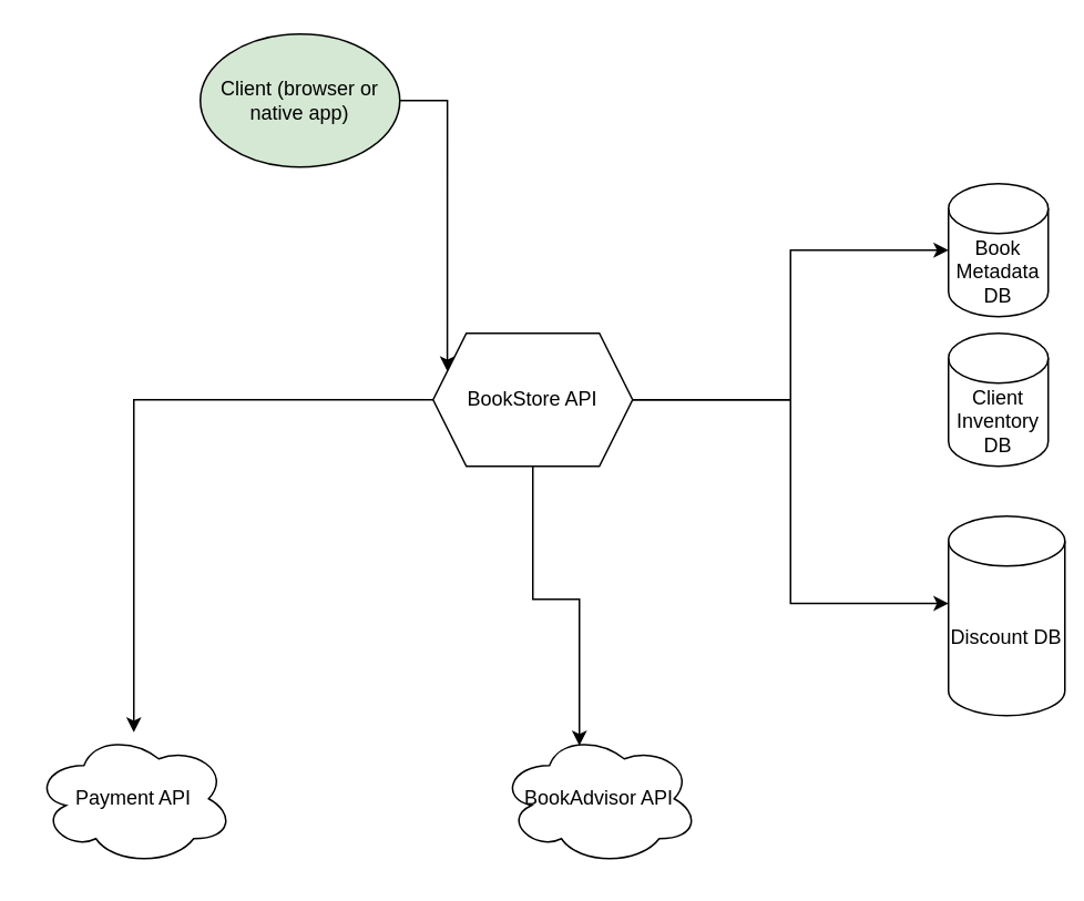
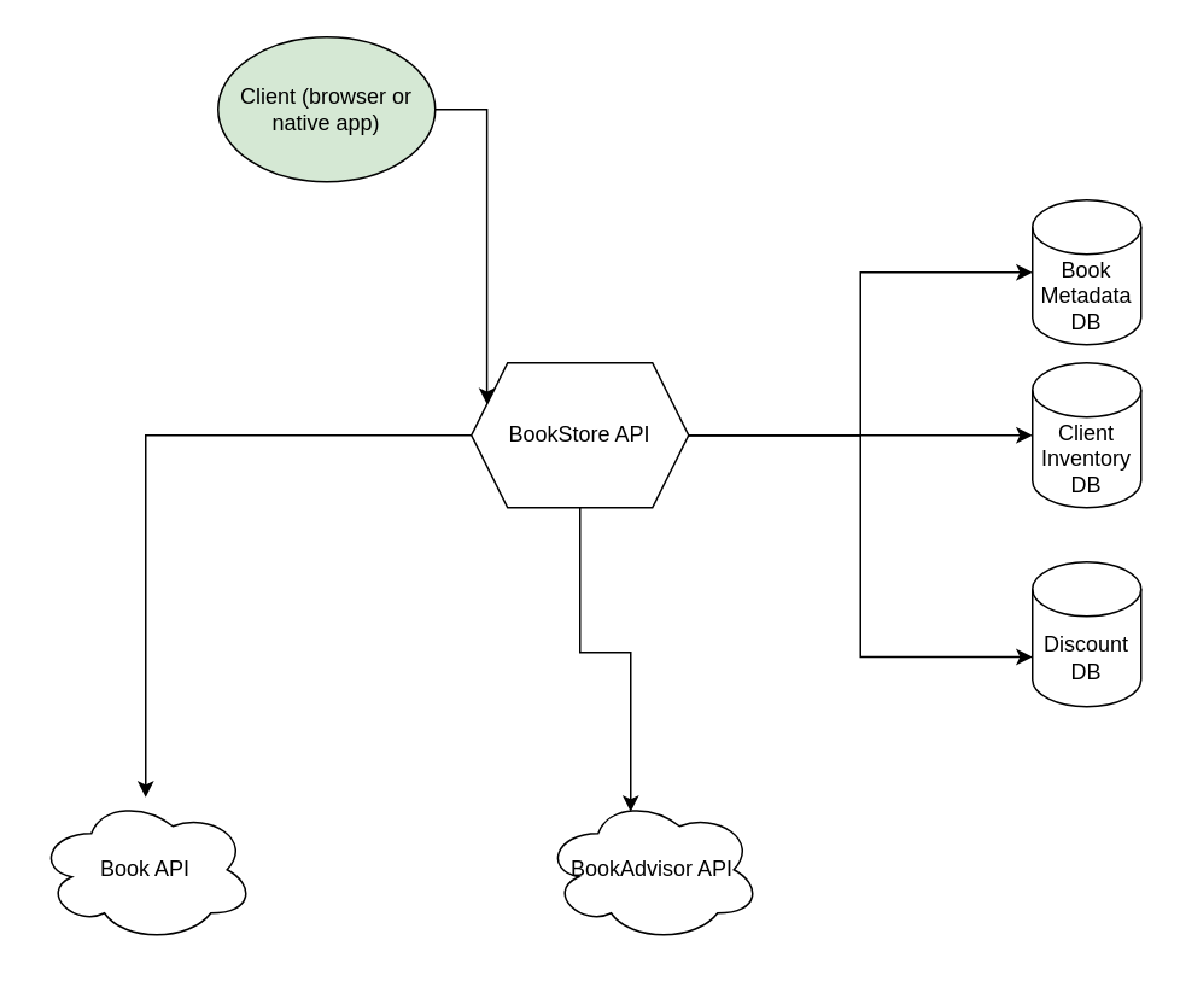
+ <mxCell id="3" style="edgeStyle=orthogonalEdgeStyle;rounded=0;orthogonalLoop=1;jettySize=auto;html=1;entryX=0;entryY=0.5;entryDx=0;entryDy=0;entryPerimeter=0;" parent="1" source="7" target="11" edge="1"><mxGeometry relative="1" as="geometry" /></mxCell>
- <mxCell id="12" value="Discount DB" style="shape=cylinder3;whiteSpace=wrap;html=1;boundedLbl=1;backgroundOutline=1;size=15;" parent="1" vertex="1"><mxGeometry x="570" y="310" width="70" height="120" as="geometry" /></mxCell>
+ <mxCell id="12" value="Discount DB" style="shape=cylinder3;whiteSpace=wrap;html=1;boundedLbl=1;backgroundOutline=1;size=15;" parent="1" vertex="1"><mxGeometry x="570" y="310" width="60" height="80" as="geometry" /></mxCell>
- <mxCell id="14" value="Payment API" style="ellipse;shape=cloud;whiteSpace=wrap;html=1;" parent="1" vertex="1"><mxGeometry x="20" y="440" width="120" height="80" as="geometry" /></mxCell>
+ <mxCell id="14" value="Book API" style="ellipse;shape=cloud;whiteSpace=wrap;html=1;" parent="1" vertex="1"><mxGeometry x="20" y="440" width="120" height="80" as="geometry" /></mxCell>
